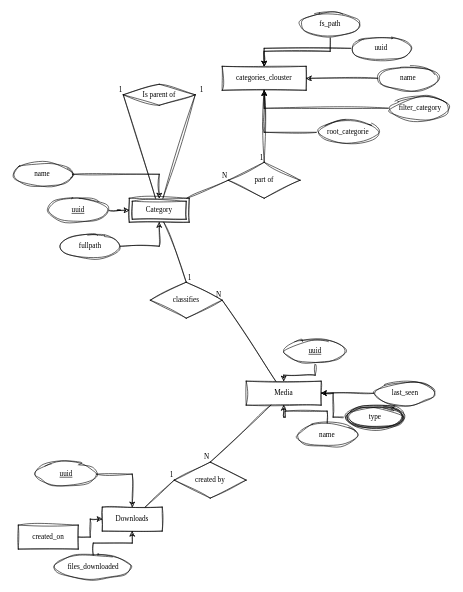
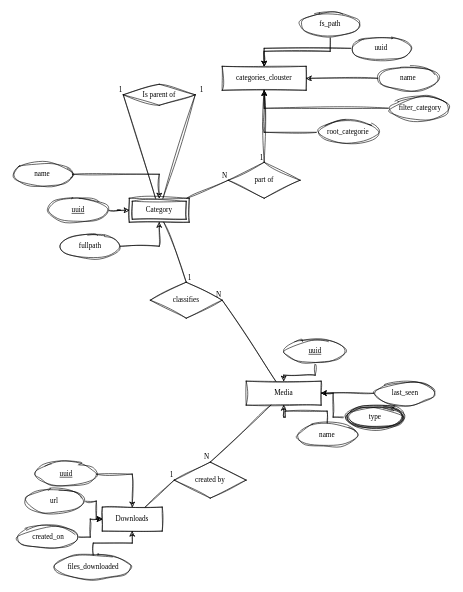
+ <mxCell id="32" value="url" style="ellipse;whiteSpace=wrap;html=1;align=center;sketch=1;hachureGap=4;jiggle=2;curveFitting=1;fontFamily=Architects Daughter;fontSource=https%3A%2F%2Ffonts.googleapis.com%2Fcss%3Ffamily%3DArchitects%2BDaughter;" vertex="1" parent="1"><mxGeometry x="40" y="815" width="100" height="40" as="geometry" /></mxCell>
+ <mxCell id="31" style="edgeStyle=orthogonalEdgeStyle;rounded=0;sketch=1;hachureGap=4;jiggle=2;curveFitting=1;orthogonalLoop=1;jettySize=auto;html=1;fontFamily=Architects Daughter;fontSource=https%3A%2F%2Ffonts.googleapis.com%2Fcss%3Ffamily%3DArchitects%2BDaughter;" edge="1" parent="1" source="32" target="28"><mxGeometry relative="1" as="geometry" /></mxCell>
- <mxCell id="34" value="created_on" style="whiteSpace=wrap;html=1;align=center;sketch=1;hachureGap=4;jiggle=2;curveFitting=1;fontFamily=Architects Daughter;fontSource=https%3A%2F%2Ffonts.googleapis.com%2Fcss%3Ffamily%3DArchitects%2BDaughter;rounded=0;" vertex="1" parent="1"><mxGeometry x="30" y="875" width="100" height="40" as="geometry" /></mxCell>
+ <mxCell id="34" value="created_on" style="ellipse;whiteSpace=wrap;html=1;align=center;sketch=1;hachureGap=4;jiggle=2;curveFitting=1;fontFamily=Architects Daughter;fontSource=https%3A%2F%2Ffonts.googleapis.com%2Fcss%3Ffamily%3DArchitects%2BDaughter;" vertex="1" parent="1"><mxGeometry x="30" y="875" width="100" height="40" as="geometry" /></mxCell>
